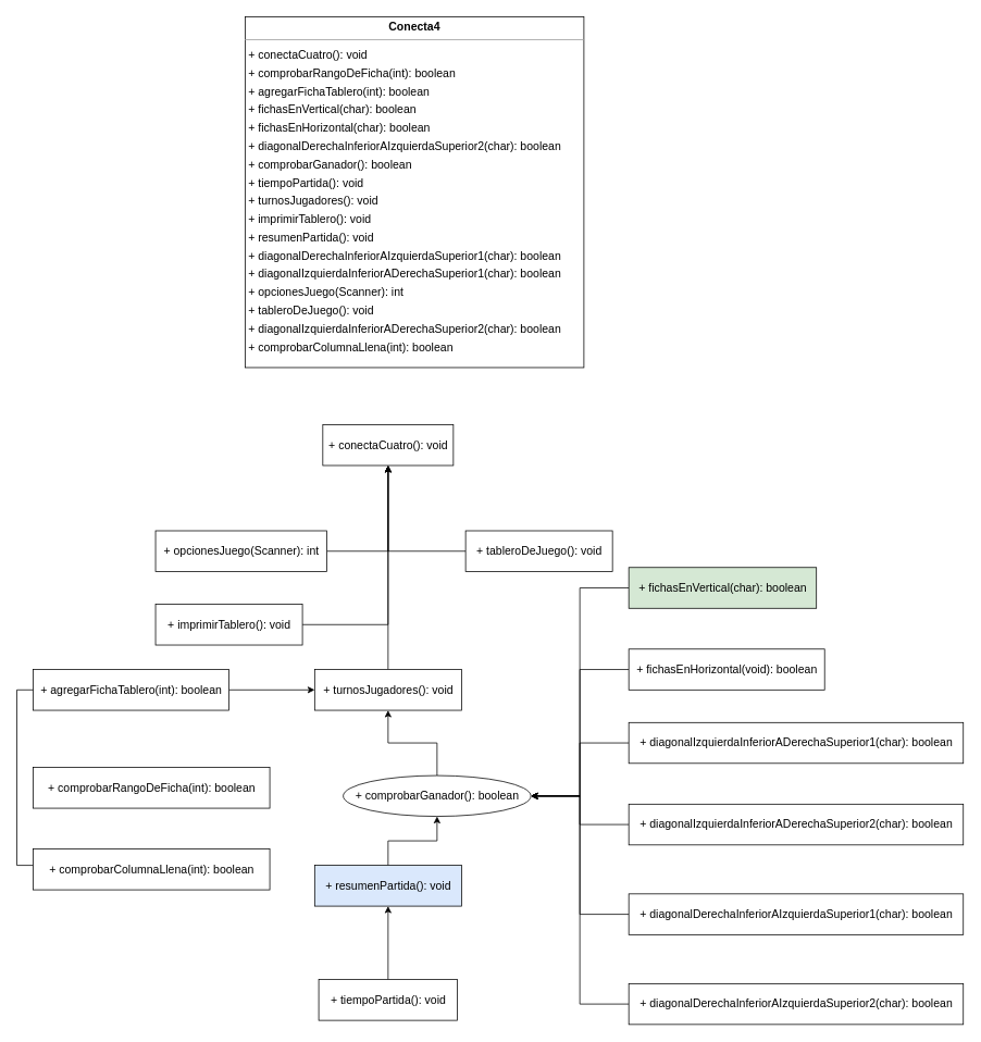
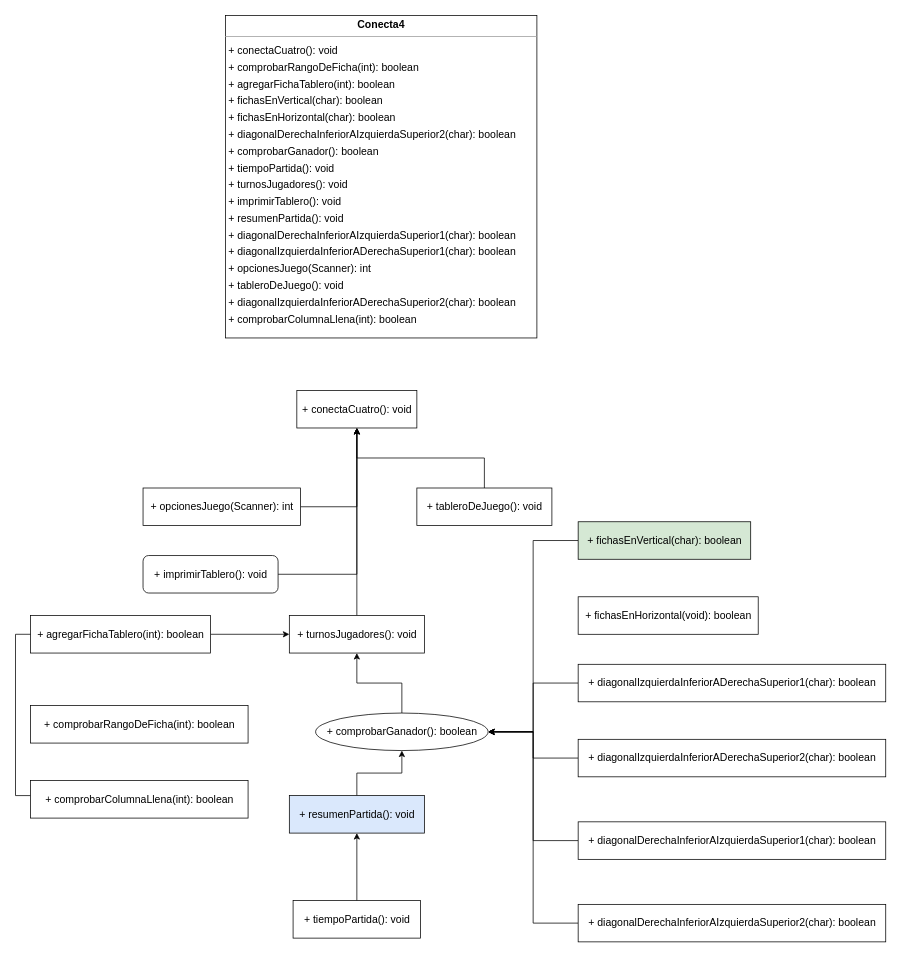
- <mxCell id="32" value="&lt;span style=&quot;font-size: 14px; text-align: left;&quot;&gt;+ tableroDeJuego(): void&lt;/span&gt;" style="html=1;" parent="1" vertex="1"><mxGeometry x="570" y="650" width="180" height="50" as="geometry" /></mxCell>
+ <mxCell id="32" value="&lt;span style=&quot;font-size: 14px; text-align: left;&quot;&gt;+ tableroDeJuego(): void&lt;/span&gt;" style="html=1;" parent="1" vertex="1"><mxGeometry x="555" y="650" width="180" height="50" as="geometry" /></mxCell>
- <mxCell id="18" value="&lt;span style=&quot;font-size: 14px; text-align: left;&quot;&gt;+ imprimirTablero(): void&lt;/span&gt;" style="html=1;" parent="1" vertex="1"><mxGeometry x="190" y="740" width="180" height="50" as="geometry" /></mxCell>
+ <mxCell id="18" value="&lt;span style=&quot;font-size: 14px; text-align: left;&quot;&gt;+ imprimirTablero(): void&lt;/span&gt;" style="html=1;rounded=1;" parent="1" vertex="1"><mxGeometry x="190" y="740" width="180" height="50" as="geometry" /></mxCell>
- <mxCell id="9" style="edgeStyle=orthogonalEdgeStyle;rounded=0;orthogonalLoop=1;jettySize=auto;html=1;entryX=1;entryY=0.5;entryDx=0;entryDy=0;" edge="1" parent="1" source="10" target="12"><mxGeometry relative="1" as="geometry" /></mxCell>
